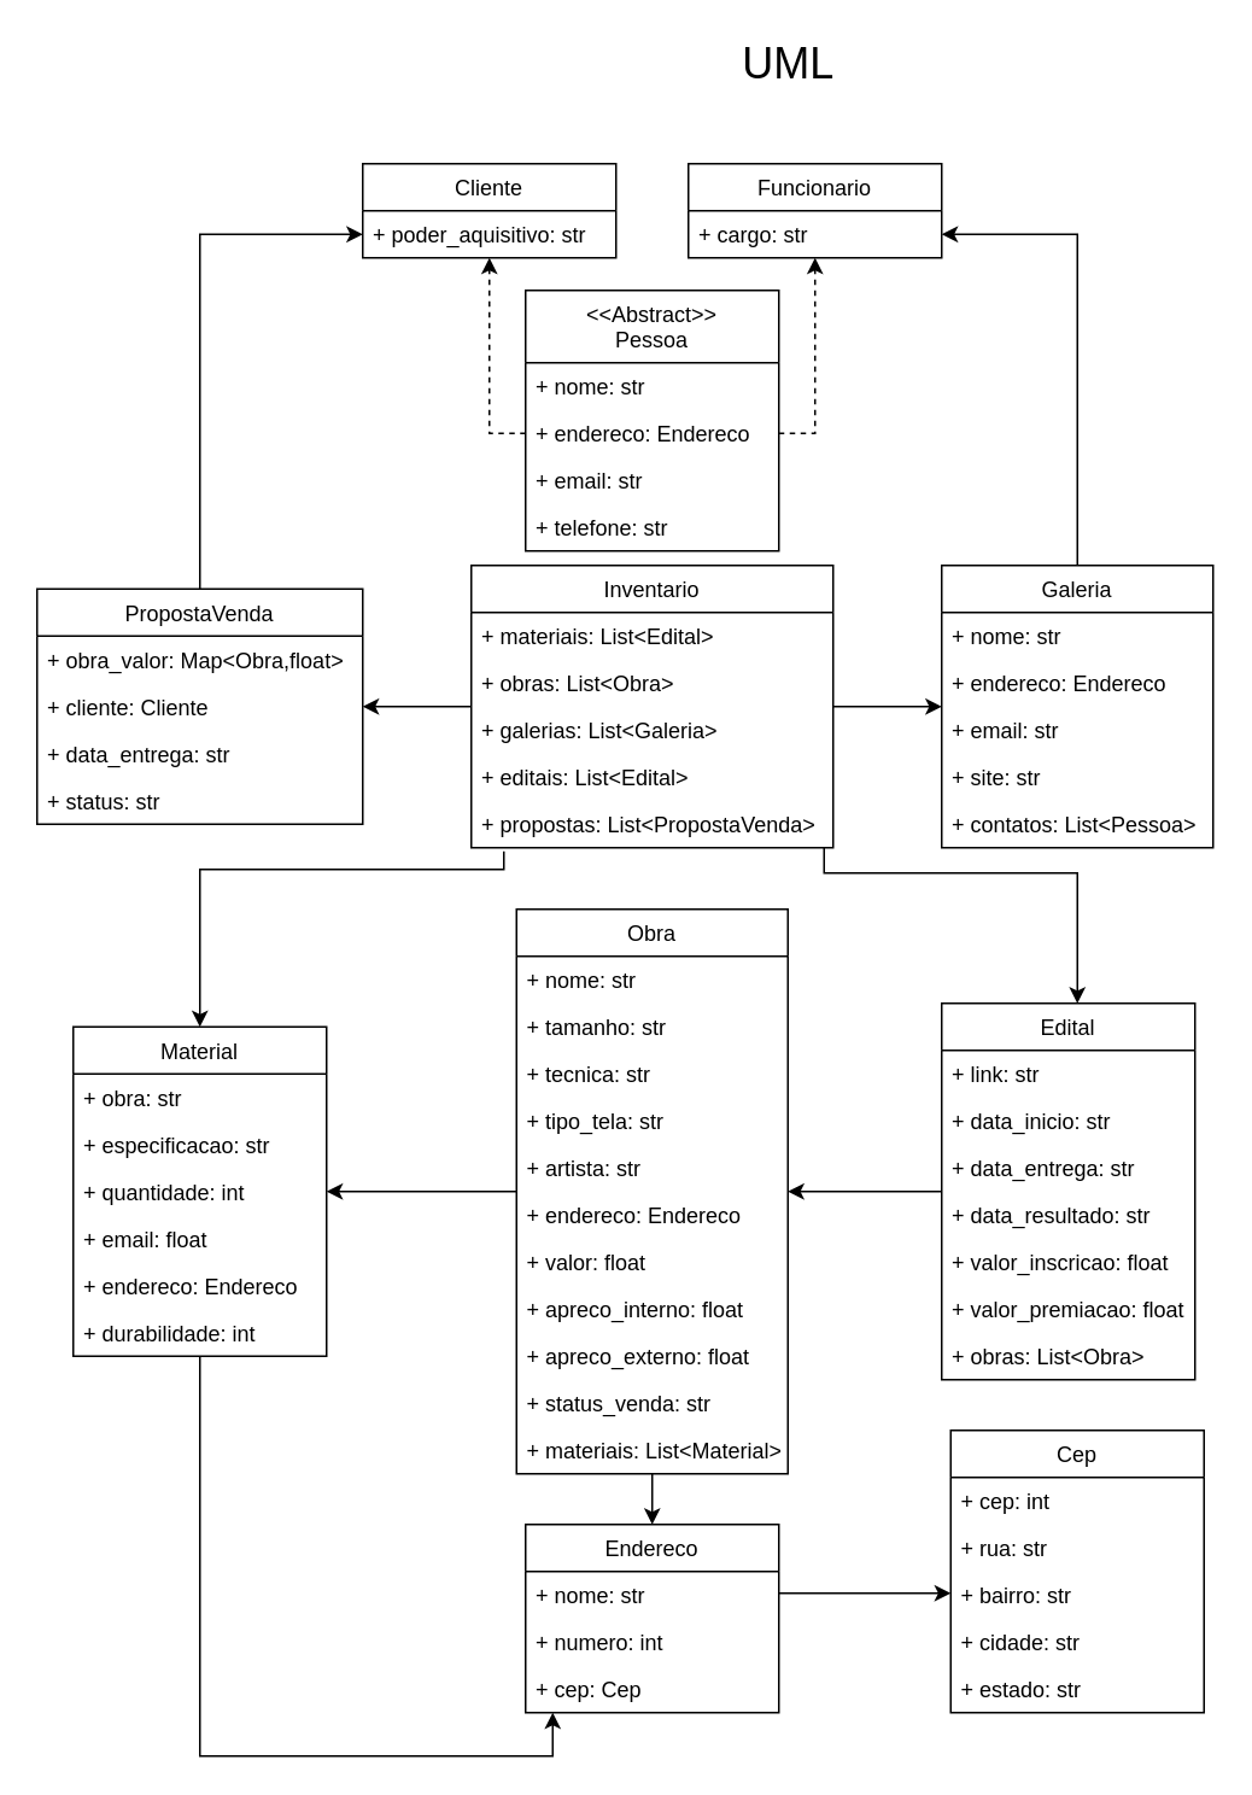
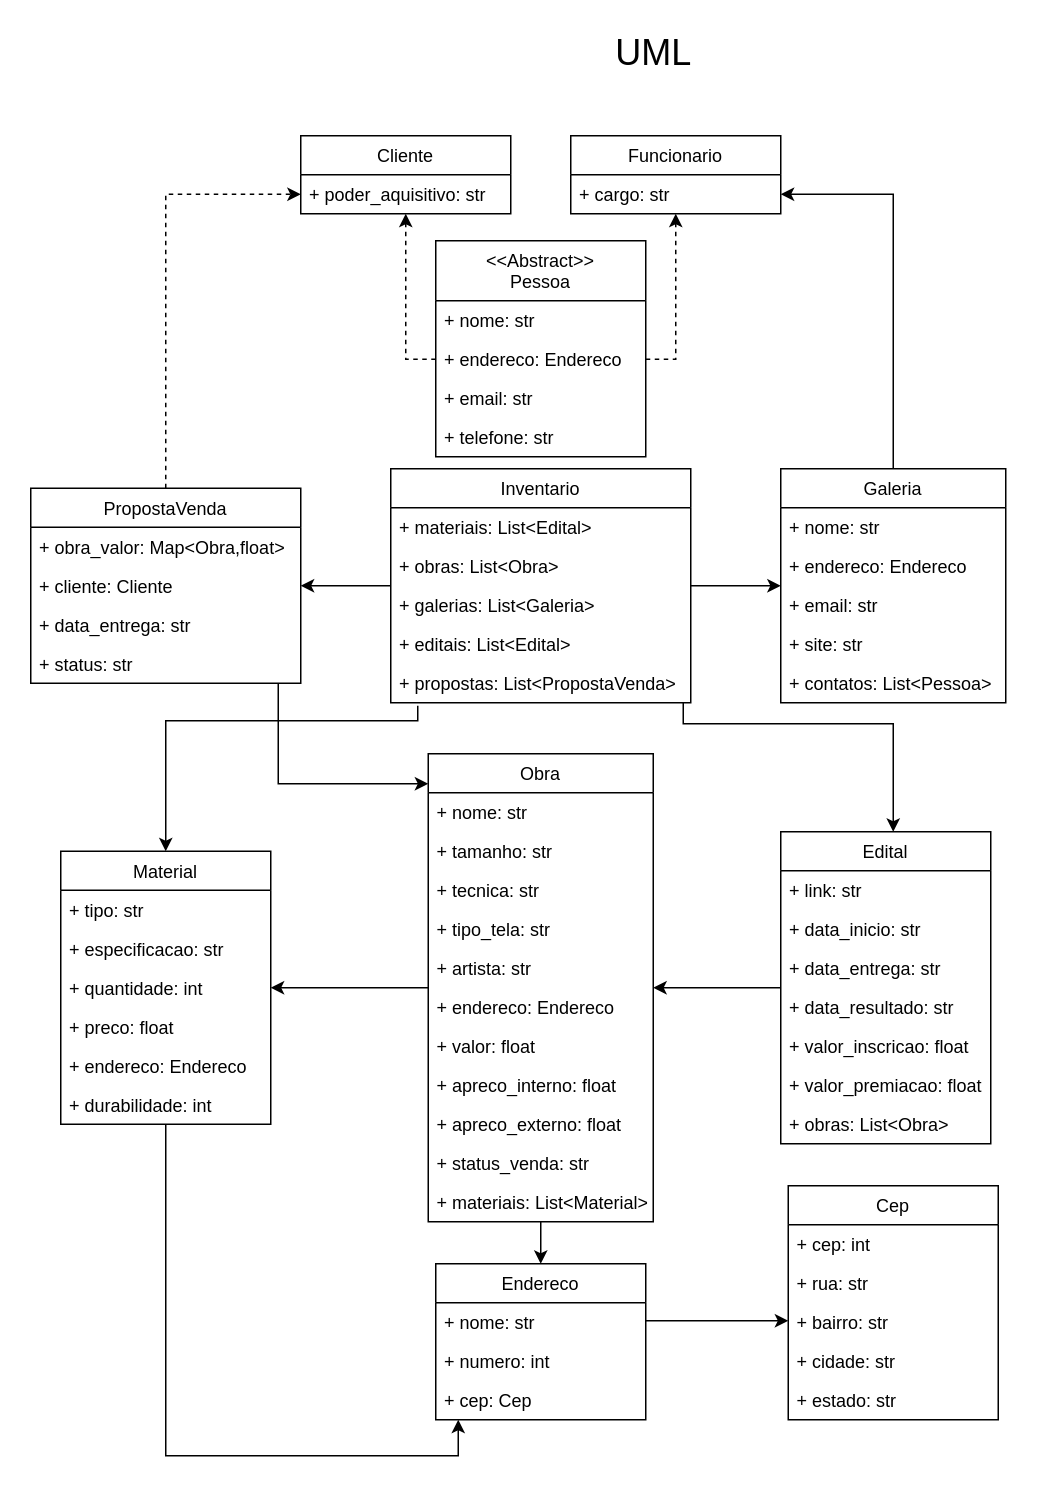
- <mxCell id="5" style="edgeStyle=orthogonalEdgeStyle;rounded=0;orthogonalLoop=1;jettySize=auto;html=1;entryX=0;entryY=0.5;entryDx=0;entryDy=0;" edge="1" parent="1" source="53" target="52"><mxGeometry relative="1" as="geometry" /></mxCell>
+ <mxCell id="5" style="edgeStyle=orthogonalEdgeStyle;rounded=0;orthogonalLoop=1;jettySize=auto;html=1;entryX=0;entryY=0.5;entryDx=0;entryDy=0;dashed=1;" edge="1" parent="1" source="53" target="52"><mxGeometry relative="1" as="geometry" /></mxCell>
+ <mxCell id="6" style="edgeStyle=orthogonalEdgeStyle;rounded=0;orthogonalLoop=1;jettySize=auto;html=1;" edge="1" parent="1" source="53" target="16"><mxGeometry relative="1" as="geometry"><Array as="points"><mxPoint x="185" y="522" /></Array></mxGeometry></mxCell>
- <mxCell id="59" value="+ obra: str" style="text;strokeColor=none;fillColor=none;align=left;verticalAlign=top;spacingLeft=4;spacingRight=4;overflow=hidden;rotatable=0;points=[[0,0.5],[1,0.5]];portConstraint=eastwest;" vertex="1" parent="58"><mxGeometry y="26" width="140" height="26" as="geometry" /></mxCell>
+ <mxCell id="59" value="+ tipo: str" style="text;strokeColor=none;fillColor=none;align=left;verticalAlign=top;spacingLeft=4;spacingRight=4;overflow=hidden;rotatable=0;points=[[0,0.5],[1,0.5]];portConstraint=eastwest;" vertex="1" parent="58"><mxGeometry y="26" width="140" height="26" as="geometry" /></mxCell>
- <mxCell id="62" value="+ email: float" style="text;strokeColor=none;fillColor=none;align=left;verticalAlign=top;spacingLeft=4;spacingRight=4;overflow=hidden;rotatable=0;points=[[0,0.5],[1,0.5]];portConstraint=eastwest;" vertex="1" parent="58"><mxGeometry y="104" width="140" height="26" as="geometry" /></mxCell>
+ <mxCell id="62" value="+ preco: float" style="text;strokeColor=none;fillColor=none;align=left;verticalAlign=top;spacingLeft=4;spacingRight=4;overflow=hidden;rotatable=0;points=[[0,0.5],[1,0.5]];portConstraint=eastwest;" vertex="1" parent="58"><mxGeometry y="104" width="140" height="26" as="geometry" /></mxCell>
